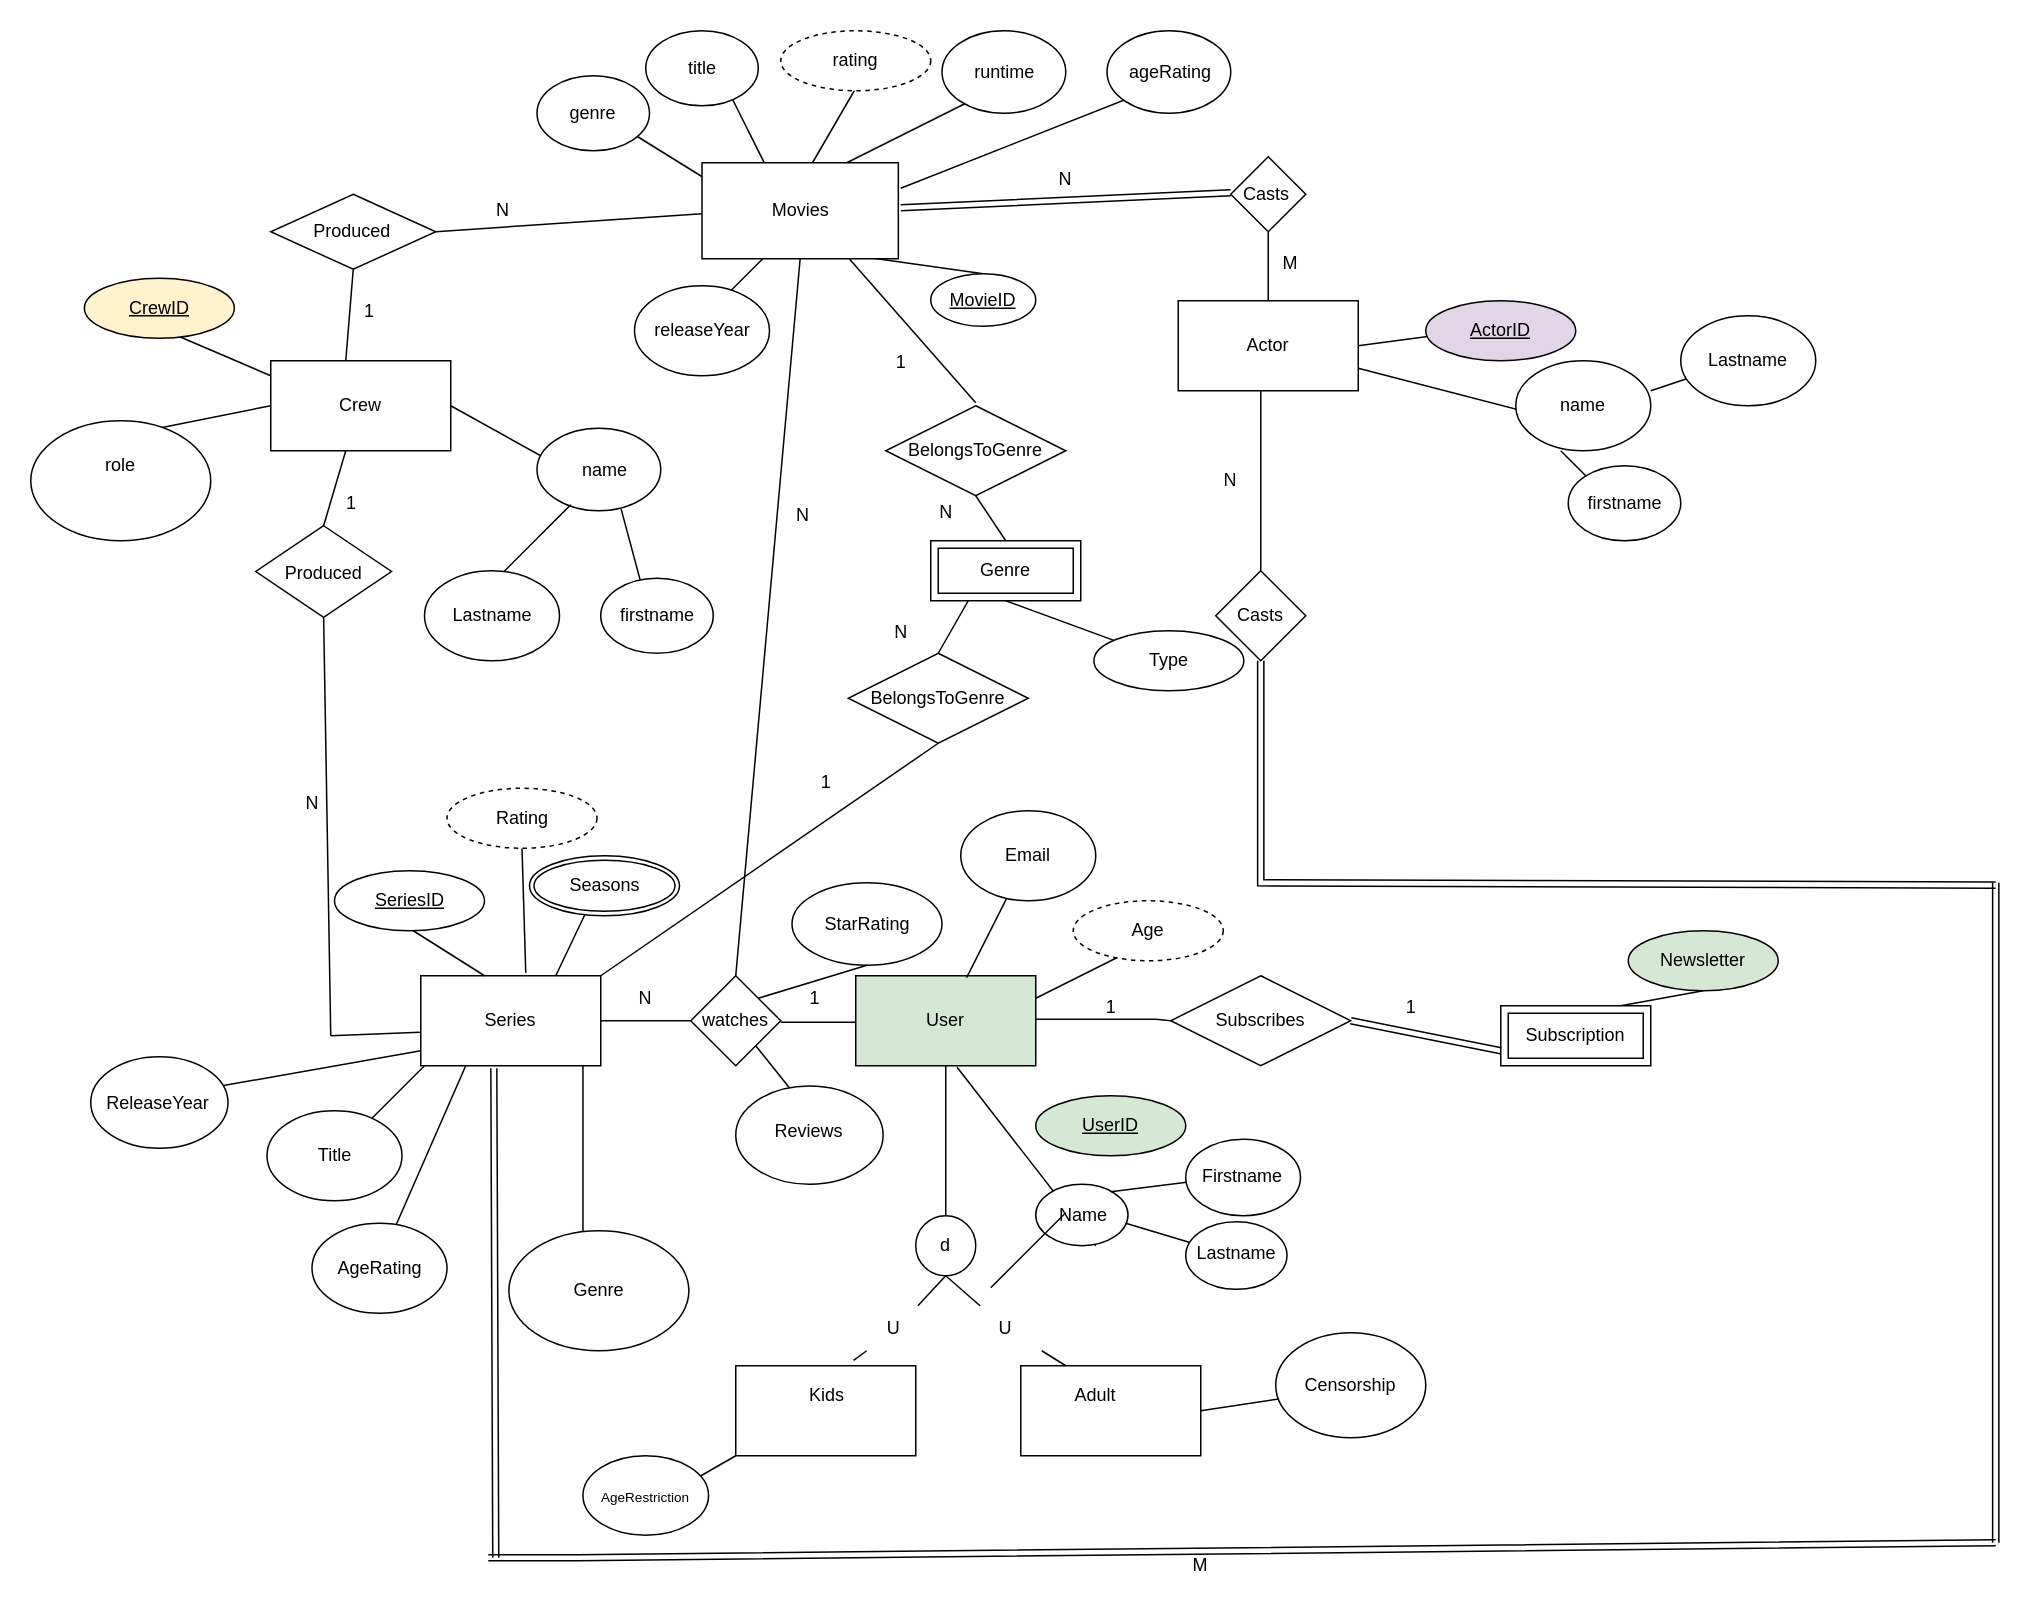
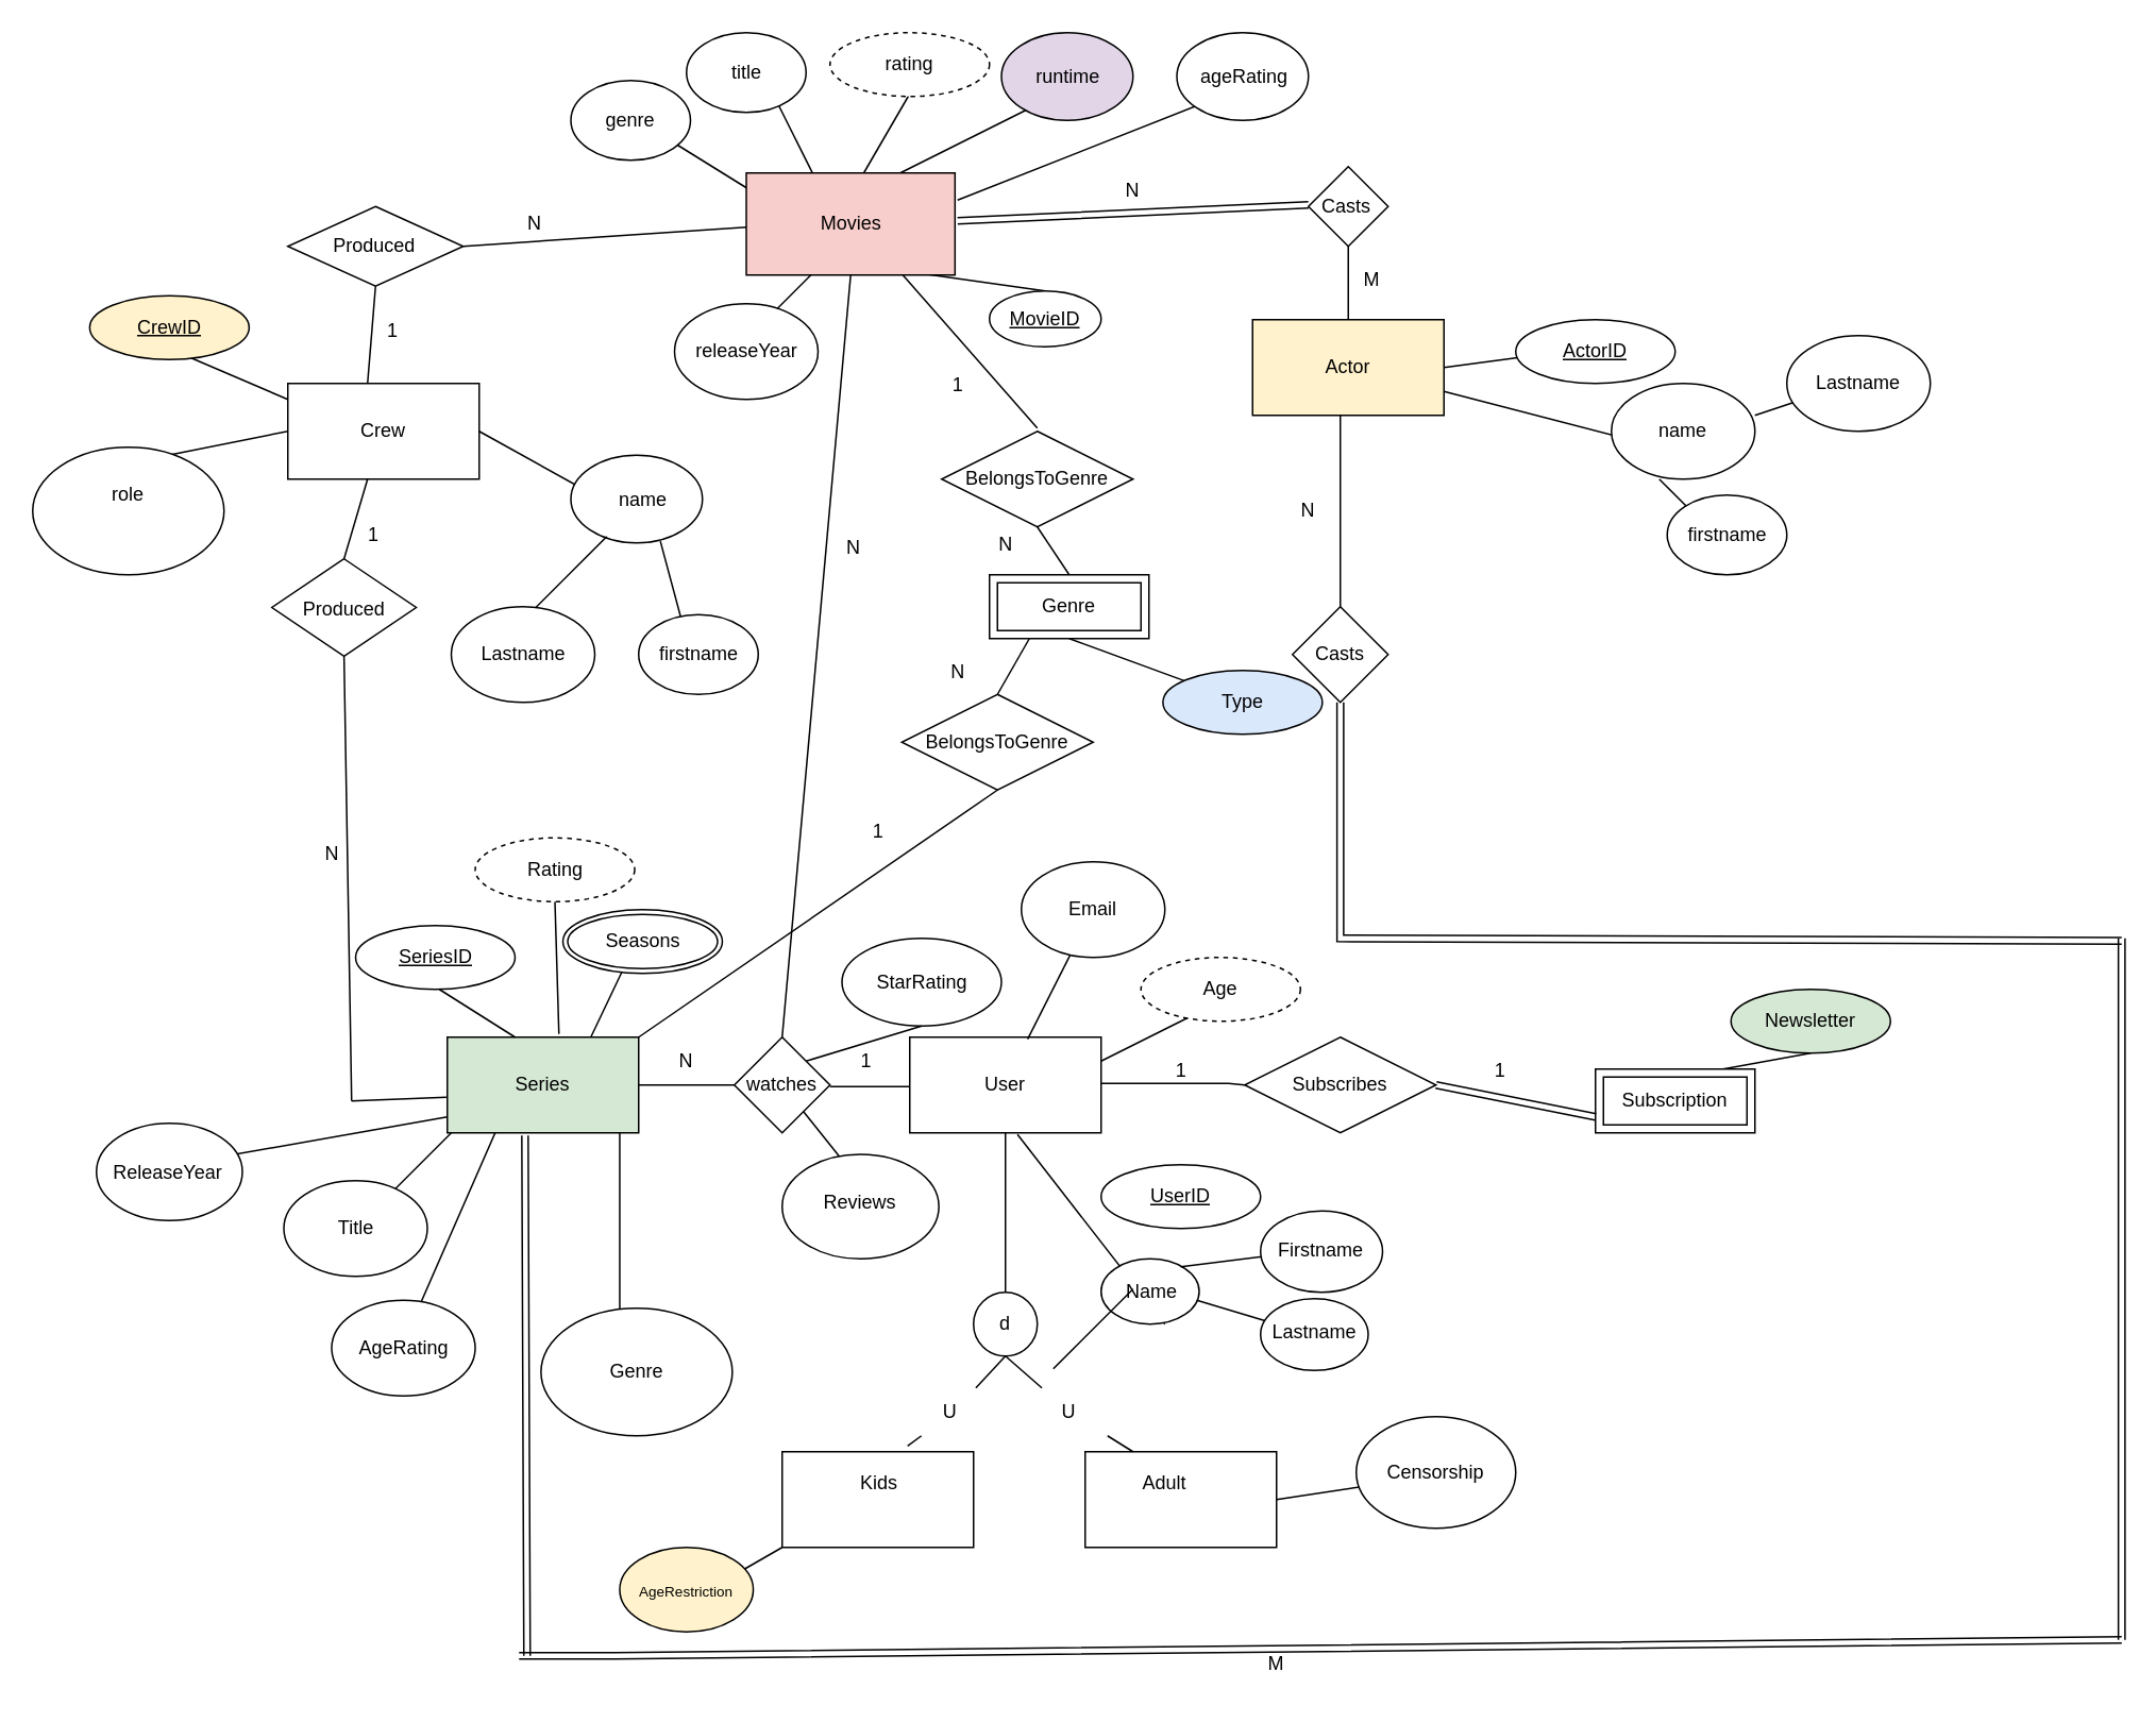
- <mxCell id="34" value="runtime" style="ellipse;whiteSpace=wrap;html=1;" parent="1" vertex="1"><mxGeometry x="627.5" y="20" width="82.5" height="55" as="geometry" /></mxCell>
+ <mxCell id="34" value="runtime" style="ellipse;whiteSpace=wrap;html=1;fillColor=#e1d5e7;" parent="1" vertex="1"><mxGeometry x="627.5" y="20" width="82.5" height="55" as="geometry" /></mxCell>
- <mxCell id="134" value="Movies" style="whiteSpace=wrap;html=1;align=center;" parent="1" vertex="1"><mxGeometry x="467.5" y="108" width="130.88" height="64" as="geometry" /></mxCell>
+ <mxCell id="134" value="Movies" style="whiteSpace=wrap;html=1;align=center;fillColor=#f8cecc;" parent="1" vertex="1"><mxGeometry x="467.5" y="108" width="130.88" height="64" as="geometry" /></mxCell>
- <mxCell id="137" value="ActorID" style="ellipse;whiteSpace=wrap;html=1;align=center;fontStyle=4;fillColor=#e1d5e7;" parent="1" vertex="1"><mxGeometry x="950" y="200" width="100" height="40" as="geometry" /></mxCell>
+ <mxCell id="137" value="ActorID" style="ellipse;whiteSpace=wrap;html=1;align=center;fontStyle=4;" parent="1" vertex="1"><mxGeometry x="950" y="200" width="100" height="40" as="geometry" /></mxCell>
- <mxCell id="4" value="Actor" style="rounded=0;whiteSpace=wrap;html=1;" parent="1" vertex="1"><mxGeometry x="785" y="200" width="120" height="60" as="geometry" /></mxCell>
+ <mxCell id="4" value="Actor" style="rounded=0;whiteSpace=wrap;html=1;fillColor=#fff2cc;" parent="1" vertex="1"><mxGeometry x="785" y="200" width="120" height="60" as="geometry" /></mxCell>
- <mxCell id="145" value="Type" style="ellipse;whiteSpace=wrap;html=1;align=center;" vertex="1" parent="1"><mxGeometry x="728.75" y="420" width="100" height="40" as="geometry" /></mxCell>
+ <mxCell id="145" value="Type" style="ellipse;whiteSpace=wrap;html=1;align=center;fillColor=#dae8fc;" vertex="1" parent="1"><mxGeometry x="728.75" y="420" width="100" height="40" as="geometry" /></mxCell>
- <mxCell id="3" value="Series" style="rounded=0;whiteSpace=wrap;html=1;" parent="1" vertex="1"><mxGeometry x="280" y="650" width="120" height="60" as="geometry" /></mxCell>
+ <mxCell id="3" value="Series" style="rounded=0;whiteSpace=wrap;html=1;fillColor=#d5e8d4;" parent="1" vertex="1"><mxGeometry x="280" y="650" width="120" height="60" as="geometry" /></mxCell>
- <mxCell id="5" value="User" style="rounded=0;whiteSpace=wrap;html=1;fillColor=#d5e8d4;" parent="1" vertex="1"><mxGeometry x="570" y="650" width="120" height="60" as="geometry" /></mxCell>
+ <mxCell id="5" value="User" style="rounded=0;whiteSpace=wrap;html=1;" parent="1" vertex="1"><mxGeometry x="570" y="650" width="120" height="60" as="geometry" /></mxCell>
- <mxCell id="130" value="UserID" style="ellipse;whiteSpace=wrap;html=1;align=center;fontStyle=4;fillColor=#d5e8d4;" parent="1" vertex="1"><mxGeometry x="690" y="730" width="100" height="40" as="geometry" /></mxCell>
+ <mxCell id="130" value="UserID" style="ellipse;whiteSpace=wrap;html=1;align=center;fontStyle=4;" parent="1" vertex="1"><mxGeometry x="690" y="730" width="100" height="40" as="geometry" /></mxCell>
- <mxCell id="126" value="&lt;font style=&quot;font-size: 9px;&quot;&gt;AgeRestriction&lt;/font&gt;" style="ellipse;whiteSpace=wrap;html=1;" parent="1" vertex="1"><mxGeometry x="388.13" y="970" width="83.75" height="53" as="geometry" /></mxCell>
+ <mxCell id="126" value="&lt;font style=&quot;font-size: 9px;&quot;&gt;AgeRestriction&lt;/font&gt;" style="ellipse;whiteSpace=wrap;html=1;fillColor=#fff2cc;" parent="1" vertex="1"><mxGeometry x="388.13" y="970" width="83.75" height="53" as="geometry" /></mxCell>
